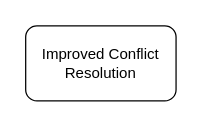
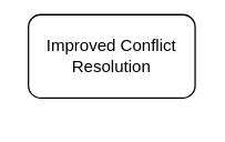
- <mxCell id="2" value="Improved Conflict Resolution" style="rounded=1;whiteSpace=wrap;html=1;" vertex="1" parent="1"><mxGeometry x="20" y="20" width="120" height="60" as="geometry" /></mxCell>
+ <mxCell id="2" value="Improved Conflict Resolution" style="rounded=1;whiteSpace=wrap;html=1;" vertex="1" parent="1"><mxGeometry x="20" y="10" width="120" height="60" as="geometry" /></mxCell>
